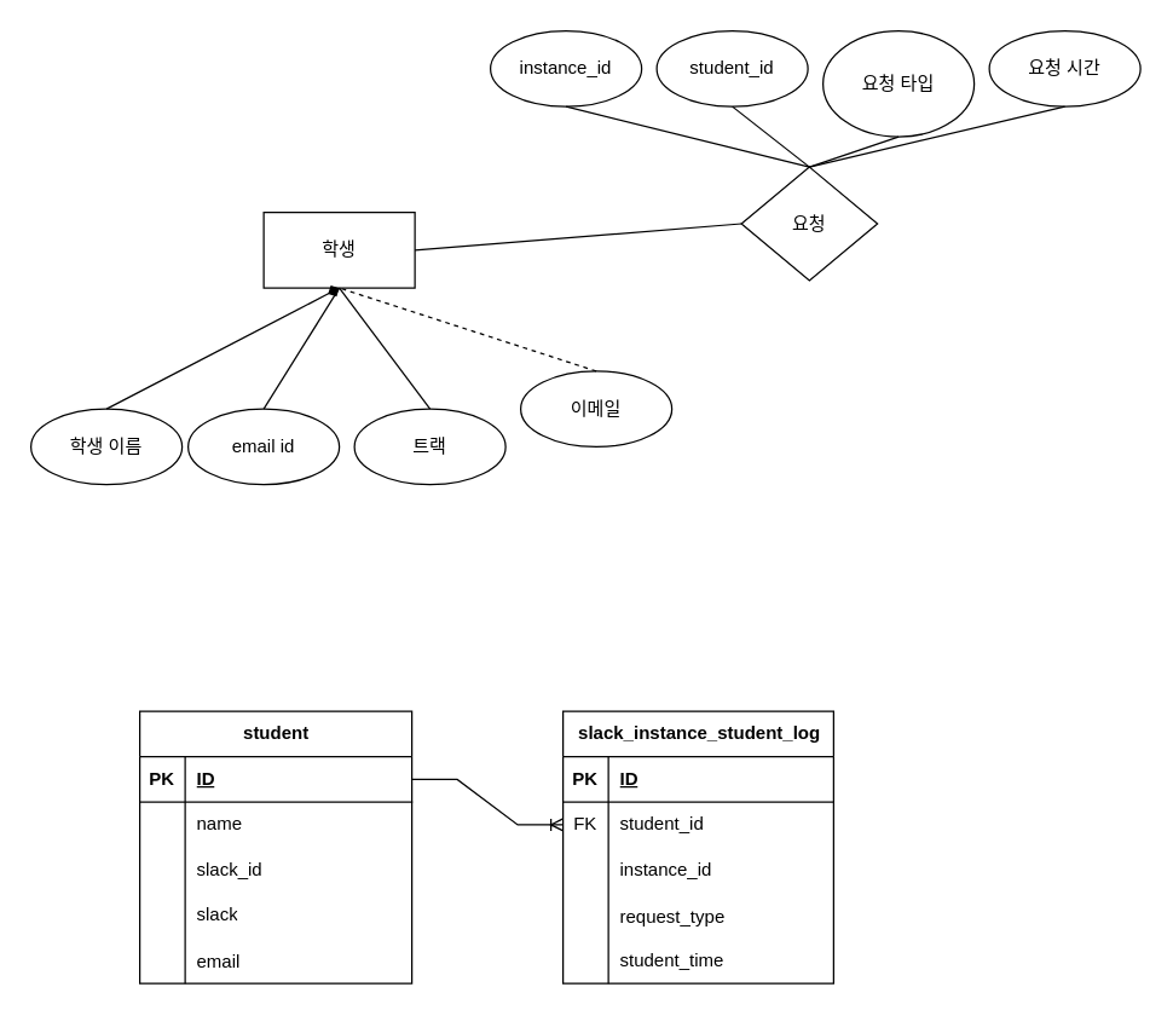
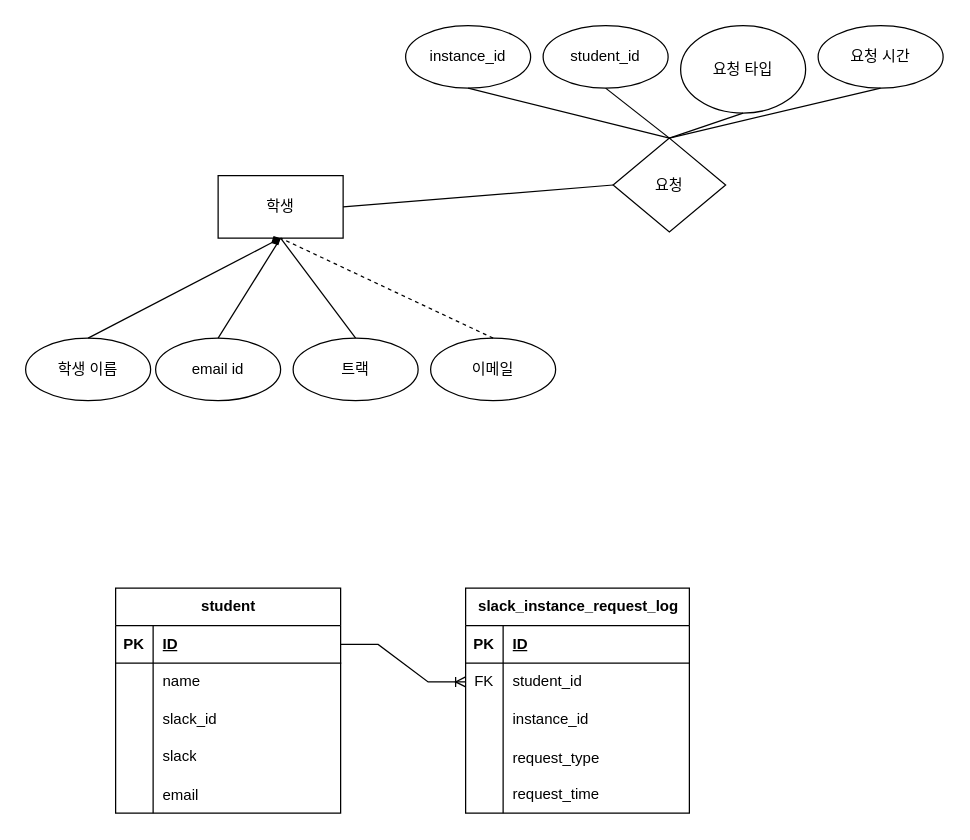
- <mxCell id="39" value="이메일" style="shape=ellipse;html=1;dashed=0;whiteSpace=wrap;perimeter=ellipsePerimeter;" vertex="1" parent="1"><mxGeometry x="344" y="245" width="100" height="50" as="geometry" /></mxCell>
+ <mxCell id="39" value="이메일" style="shape=ellipse;html=1;dashed=0;whiteSpace=wrap;perimeter=ellipsePerimeter;" vertex="1" parent="1"><mxGeometry x="344" y="270" width="100" height="50" as="geometry" /></mxCell>
- <mxCell id="19" value="slack_instance_student_log" style="shape=table;startSize=30;container=1;collapsible=1;childLayout=tableLayout;fixedRows=1;rowLines=0;fontStyle=1;align=center;resizeLast=1;html=1;" vertex="1" parent="1"><mxGeometry x="372" y="470" width="179" height="180" as="geometry" /></mxCell>
+ <mxCell id="19" value="slack_instance_request_log" style="shape=table;startSize=30;container=1;collapsible=1;childLayout=tableLayout;fixedRows=1;rowLines=0;fontStyle=1;align=center;resizeLast=1;html=1;" vertex="1" parent="1"><mxGeometry x="372" y="470" width="179" height="180" as="geometry" /></mxCell>
- <mxCell id="34" value="student_time" style="shape=partialRectangle;connectable=0;fillColor=none;top=0;left=0;bottom=0;right=0;align=left;spacingLeft=6;overflow=hidden;whiteSpace=wrap;html=1;" vertex="1" parent="32"><mxGeometry x="30" width="149" height="30" as="geometry"><mxRectangle width="149" height="30" as="alternateBounds" /></mxGeometry></mxCell>
+ <mxCell id="34" value="request_time" style="shape=partialRectangle;connectable=0;fillColor=none;top=0;left=0;bottom=0;right=0;align=left;spacingLeft=6;overflow=hidden;whiteSpace=wrap;html=1;" vertex="1" parent="32"><mxGeometry x="30" width="149" height="30" as="geometry"><mxRectangle width="149" height="30" as="alternateBounds" /></mxGeometry></mxCell>
